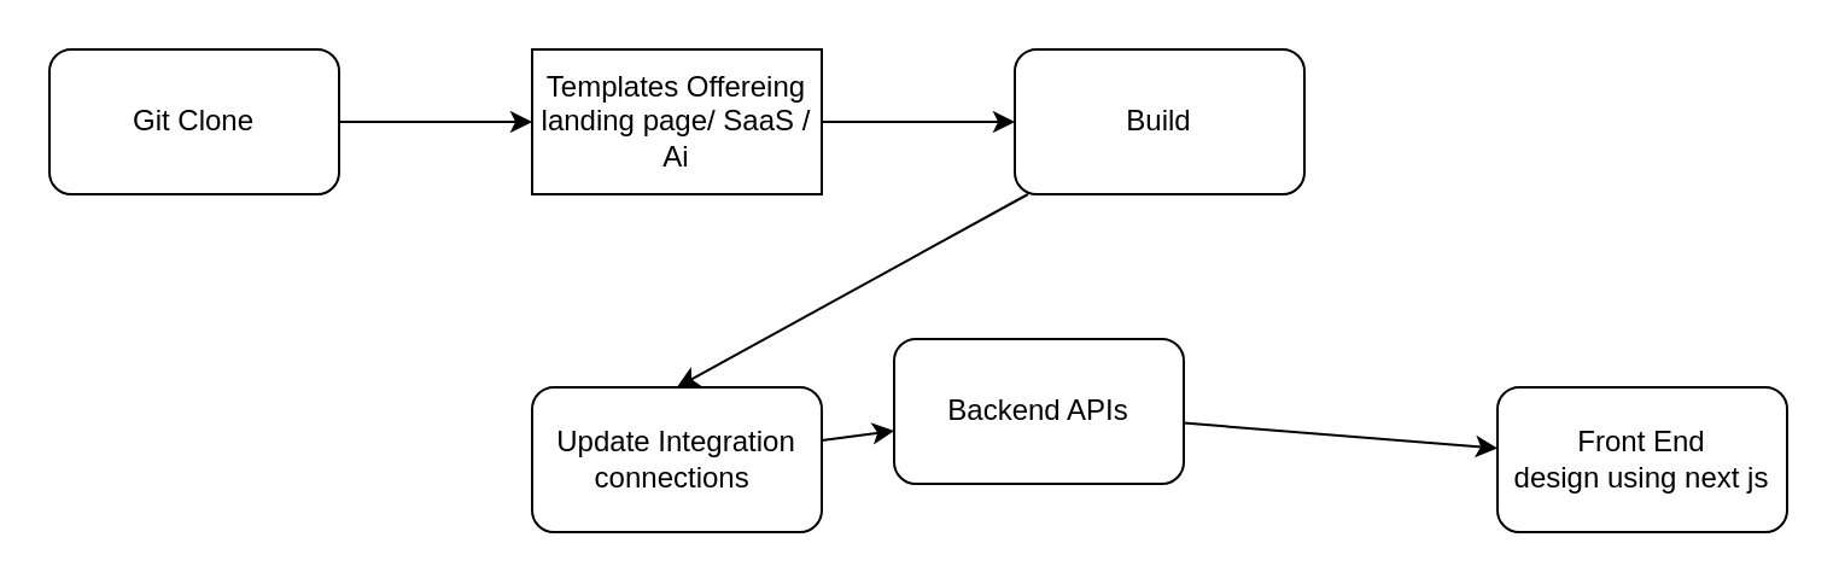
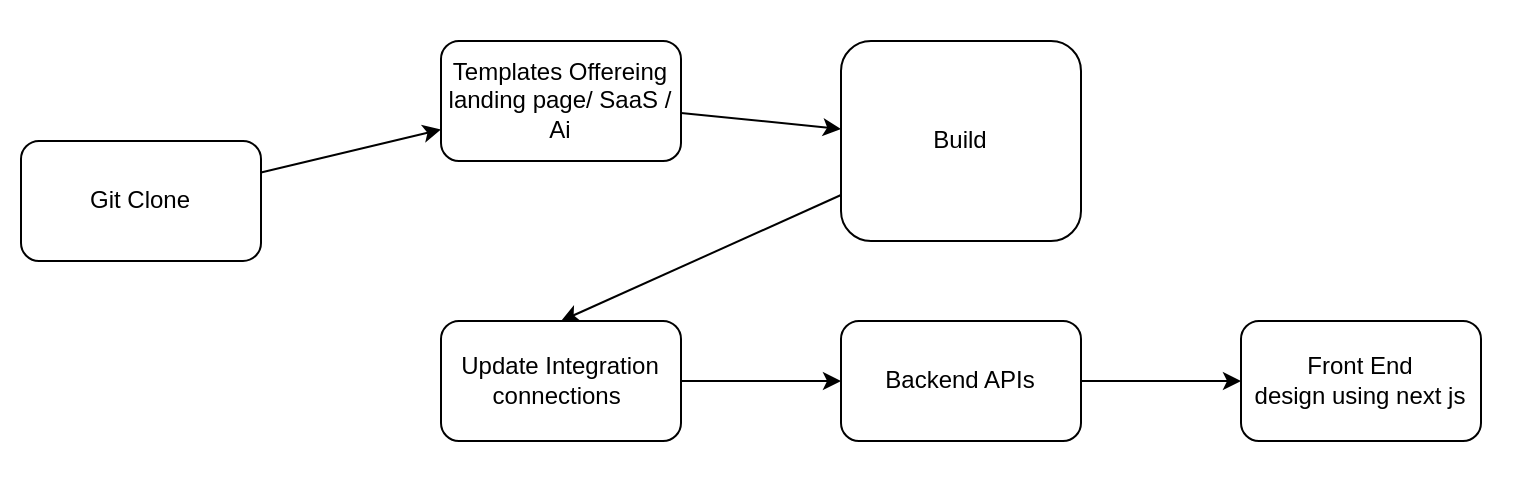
- <mxCell id="3" value="Git Clone" style="rounded=1;whiteSpace=wrap;html=1;" vertex="1" parent="1"><mxGeometry x="20" y="20" width="120" height="60" as="geometry" /></mxCell>
+ <mxCell id="3" value="Git Clone" style="rounded=1;whiteSpace=wrap;html=1;" vertex="1" parent="1"><mxGeometry x="10" y="70" width="120" height="60" as="geometry" /></mxCell>
- <mxCell id="10" value="Templates Offereing&lt;br&gt;landing page/ SaaS / Ai" style="whiteSpace=wrap;html=1;rounded=0;" vertex="1" parent="1"><mxGeometry x="220" y="20" width="120" height="60" as="geometry" /></mxCell>
+ <mxCell id="10" value="Templates Offereing&lt;br&gt;landing page/ SaaS / Ai" style="whiteSpace=wrap;html=1;rounded=1;" vertex="1" parent="1"><mxGeometry x="220" y="20" width="120" height="60" as="geometry" /></mxCell>
- <mxCell id="12" value="Build" style="whiteSpace=wrap;html=1;rounded=1;" vertex="1" parent="1"><mxGeometry x="420" y="20" width="120" height="60" as="geometry" /></mxCell>
+ <mxCell id="12" value="Build" style="whiteSpace=wrap;html=1;rounded=1;" vertex="1" parent="1"><mxGeometry x="420" y="20" width="120" height="100" as="geometry" /></mxCell>
- <mxCell id="7" value="Backend APIs" style="whiteSpace=wrap;html=1;rounded=1;" vertex="1" parent="1"><mxGeometry x="370" y="140" width="120" height="60" as="geometry" /></mxCell>
+ <mxCell id="7" value="Backend APIs" style="whiteSpace=wrap;html=1;rounded=1;" vertex="1" parent="1"><mxGeometry x="420" y="160" width="120" height="60" as="geometry" /></mxCell>
